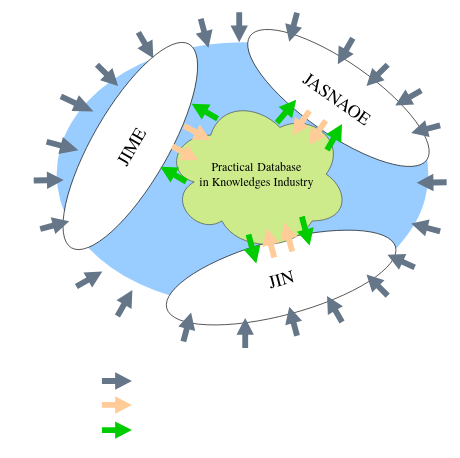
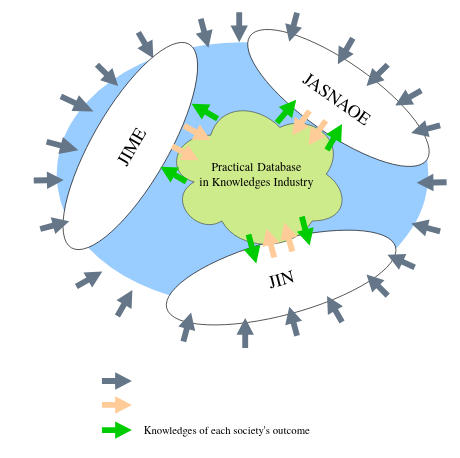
+ <mxCell id="45" value="Knowledges of each society's outcome" style="text;html=1;align=left;verticalAlign=middle;resizable=1;points=[];autosize=1;strokeColor=none;fillColor=none;fontSize=18;movable=1;rotatable=1;deletable=1;editable=1;locked=0;connectable=1;fontFamily=TeX Gyre Termes;" parent="1" vertex="1"><mxGeometry x="237.37" y="697" width="300" height="40" as="geometry" /></mxCell>
